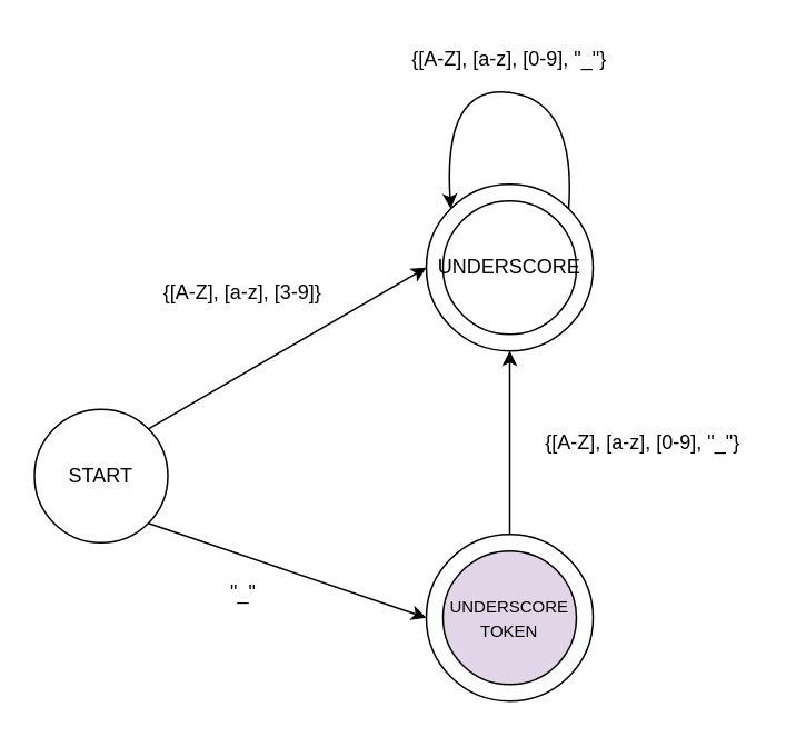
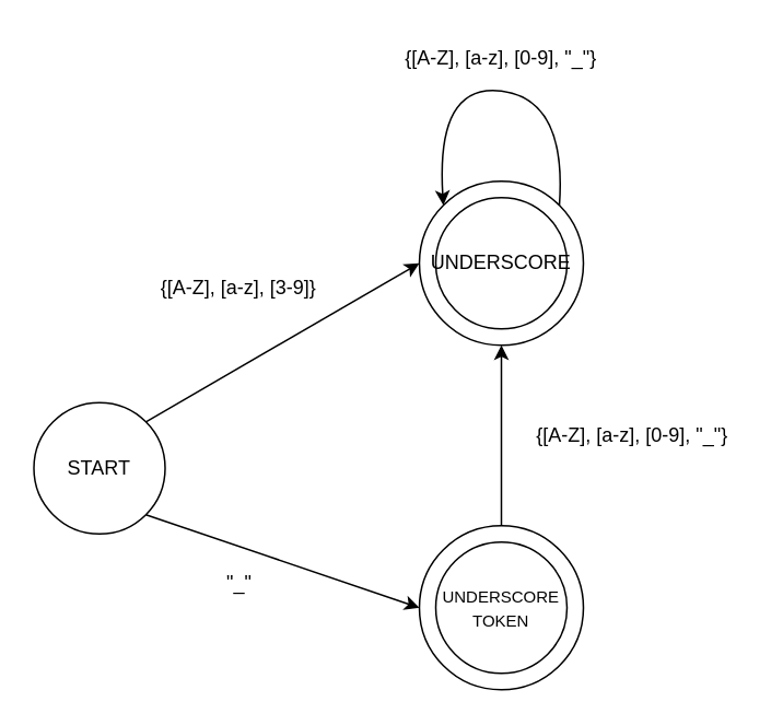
- <mxCell id="7" value="&lt;font style=&quot;font-size: 10px;&quot;&gt;UNDERSCORE&lt;/font&gt;&lt;div&gt;&lt;font style=&quot;font-size: 10px;&quot;&gt;TOKEN&lt;/font&gt;&lt;/div&gt;" style="ellipse;whiteSpace=wrap;html=1;aspect=fixed;fillColor=#e1d5e7;" vertex="1" parent="1"><mxGeometry x="265" y="330" width="80" height="80" as="geometry" /></mxCell>
+ <mxCell id="7" value="&lt;font style=&quot;font-size: 10px;&quot;&gt;UNDERSCORE&lt;/font&gt;&lt;div&gt;&lt;font style=&quot;font-size: 10px;&quot;&gt;TOKEN&lt;/font&gt;&lt;/div&gt;" style="ellipse;whiteSpace=wrap;html=1;aspect=fixed;" vertex="1" parent="1"><mxGeometry x="265" y="330" width="80" height="80" as="geometry" /></mxCell>
